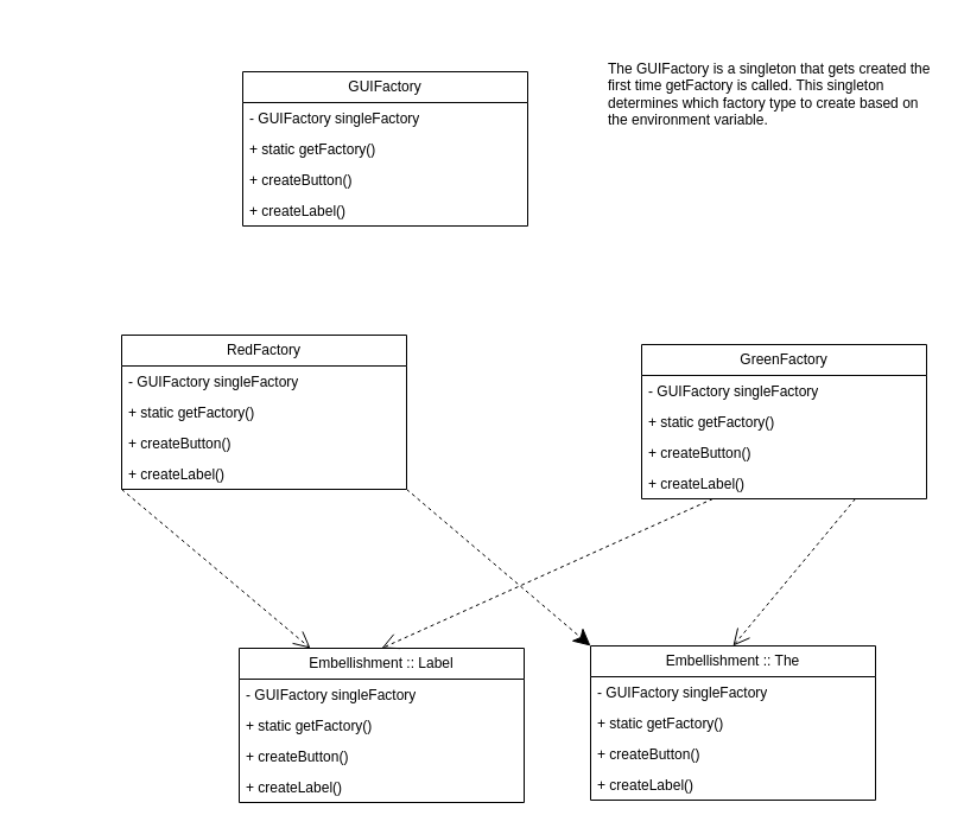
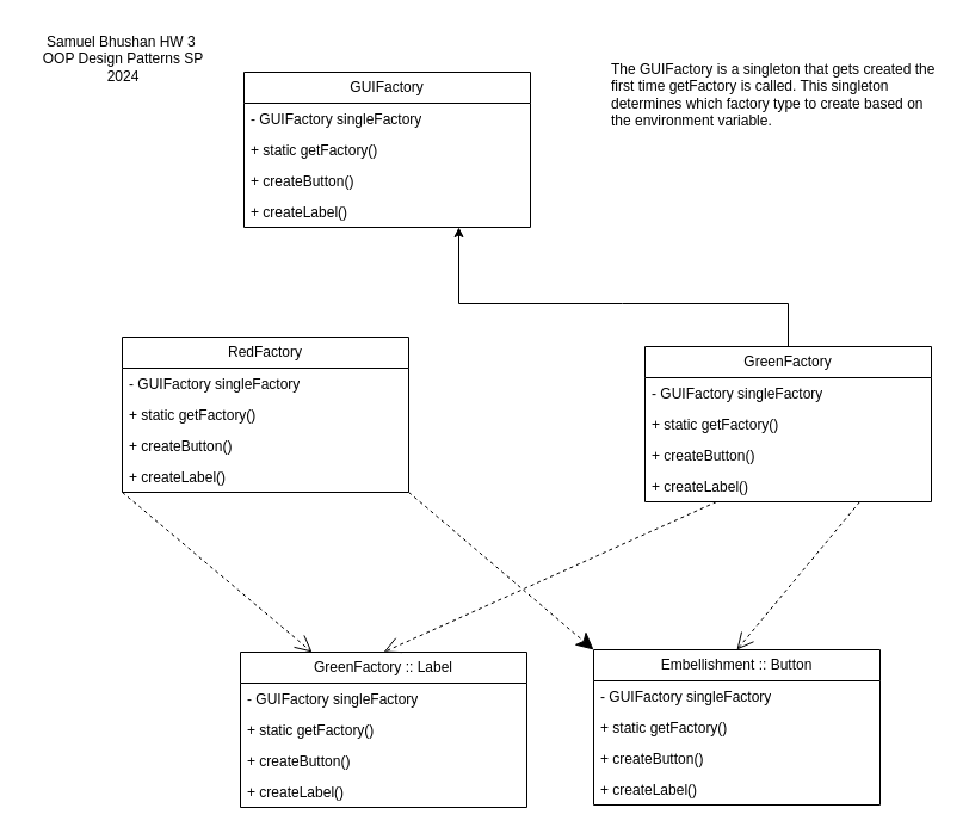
+ <mxCell id="33" value="Samuel Bhushan HW 3&amp;nbsp;&lt;br&gt;OOP Design Patterns SP 2024" style="text;html=1;align=center;verticalAlign=middle;whiteSpace=wrap;rounded=0;" parent="1" vertex="1"><mxGeometry x="20" y="20" width="166" height="57" as="geometry" /></mxCell>
+ <mxCell id="12" style="edgeStyle=orthogonalEdgeStyle;rounded=0;orthogonalLoop=1;jettySize=auto;html=1;entryX=0.75;entryY=1;entryDx=0;entryDy=0;" parent="1" source="13" target="2" edge="1"><mxGeometry relative="1" as="geometry"><Array as="points"><mxPoint x="521" y="254" /><mxPoint x="343" y="254" /></Array></mxGeometry></mxCell>
- <mxCell id="24" value="Embellishment :: The" style="swimlane;fontStyle=0;childLayout=stackLayout;horizontal=1;startSize=26;fillColor=none;horizontalStack=0;resizeParent=1;resizeParentMax=0;resizeLast=0;collapsible=1;marginBottom=0;whiteSpace=wrap;html=1;" parent="1" vertex="1"><mxGeometry x="497" y="544" width="240" height="130" as="geometry"><mxRectangle x="115" y="287" width="97" height="26" as="alternateBounds" /></mxGeometry></mxCell>
+ <mxCell id="24" value="Embellishment :: Button" style="swimlane;fontStyle=0;childLayout=stackLayout;horizontal=1;startSize=26;fillColor=none;horizontalStack=0;resizeParent=1;resizeParentMax=0;resizeLast=0;collapsible=1;marginBottom=0;whiteSpace=wrap;html=1;" parent="1" vertex="1"><mxGeometry x="497" y="544" width="240" height="130" as="geometry"><mxRectangle x="115" y="287" width="97" height="26" as="alternateBounds" /></mxGeometry></mxCell>
- <mxCell id="18" value="Embellishment :: Label" style="swimlane;fontStyle=0;childLayout=stackLayout;horizontal=1;startSize=26;fillColor=none;horizontalStack=0;resizeParent=1;resizeParentMax=0;resizeLast=0;collapsible=1;marginBottom=0;whiteSpace=wrap;html=1;" parent="1" vertex="1"><mxGeometry x="201" y="546" width="240" height="130" as="geometry"><mxRectangle x="115" y="287" width="97" height="26" as="alternateBounds" /></mxGeometry></mxCell>
+ <mxCell id="18" value="GreenFactory :: Label" style="swimlane;fontStyle=0;childLayout=stackLayout;horizontal=1;startSize=26;fillColor=none;horizontalStack=0;resizeParent=1;resizeParentMax=0;resizeLast=0;collapsible=1;marginBottom=0;whiteSpace=wrap;html=1;" parent="1" vertex="1"><mxGeometry x="201" y="546" width="240" height="130" as="geometry"><mxRectangle x="115" y="287" width="97" height="26" as="alternateBounds" /></mxGeometry></mxCell>
